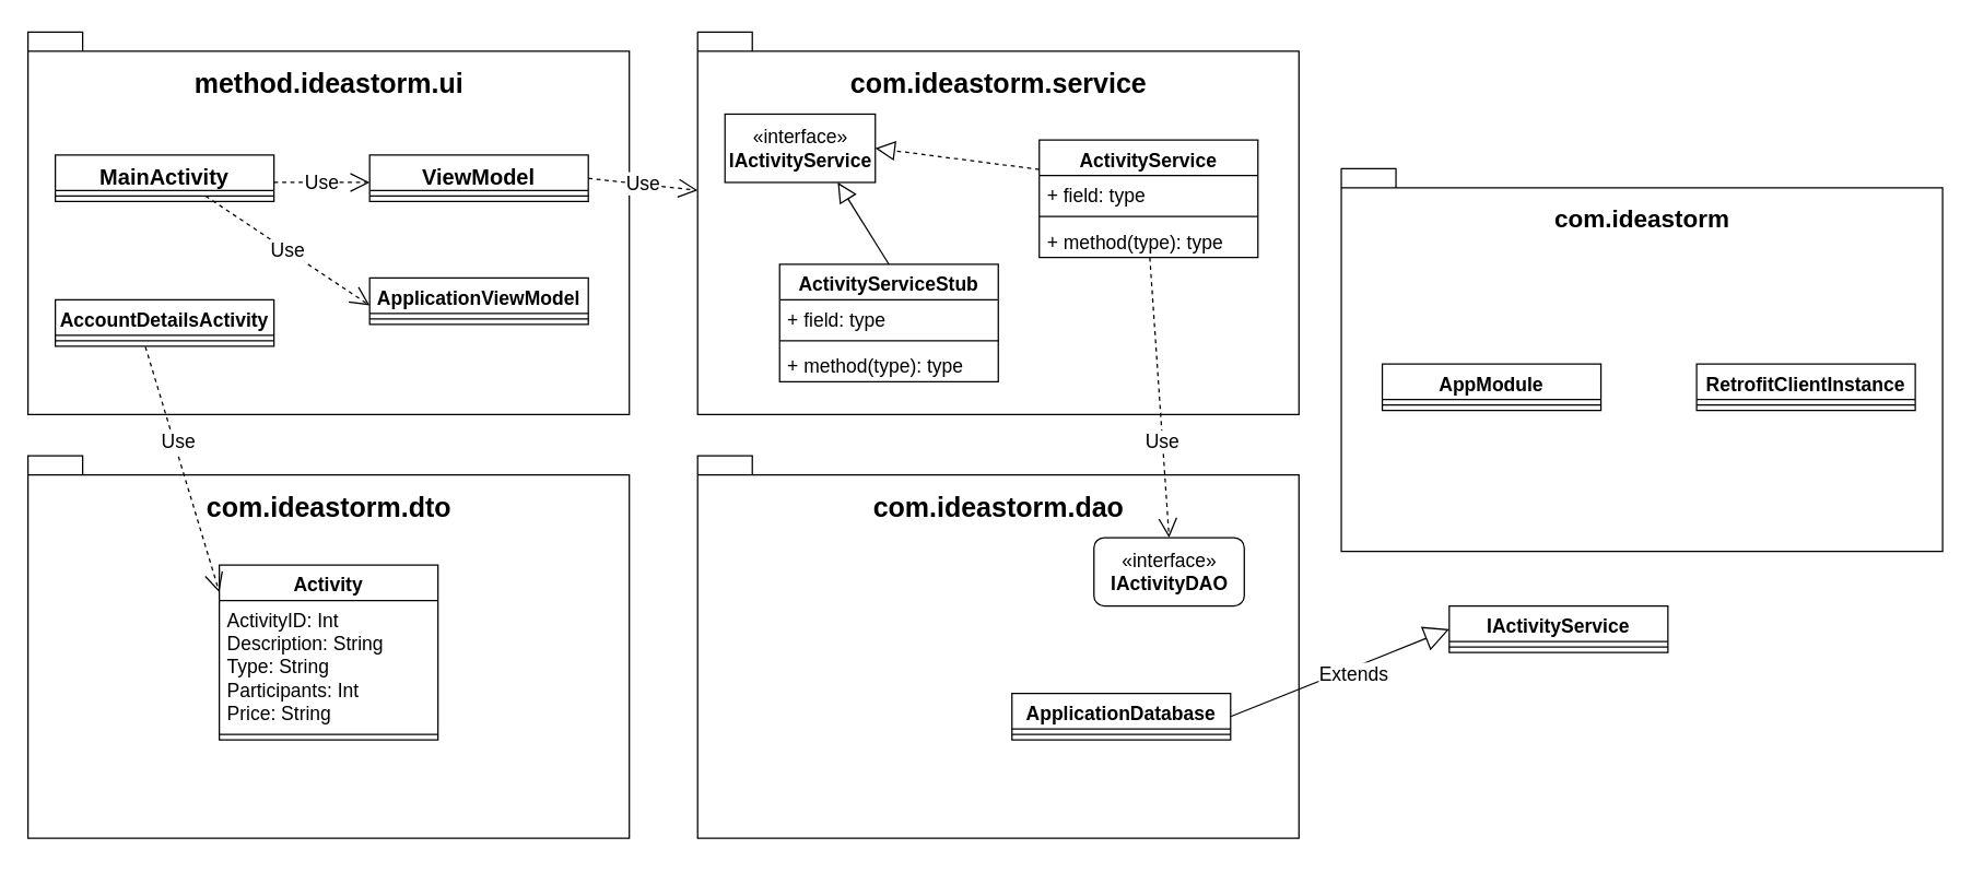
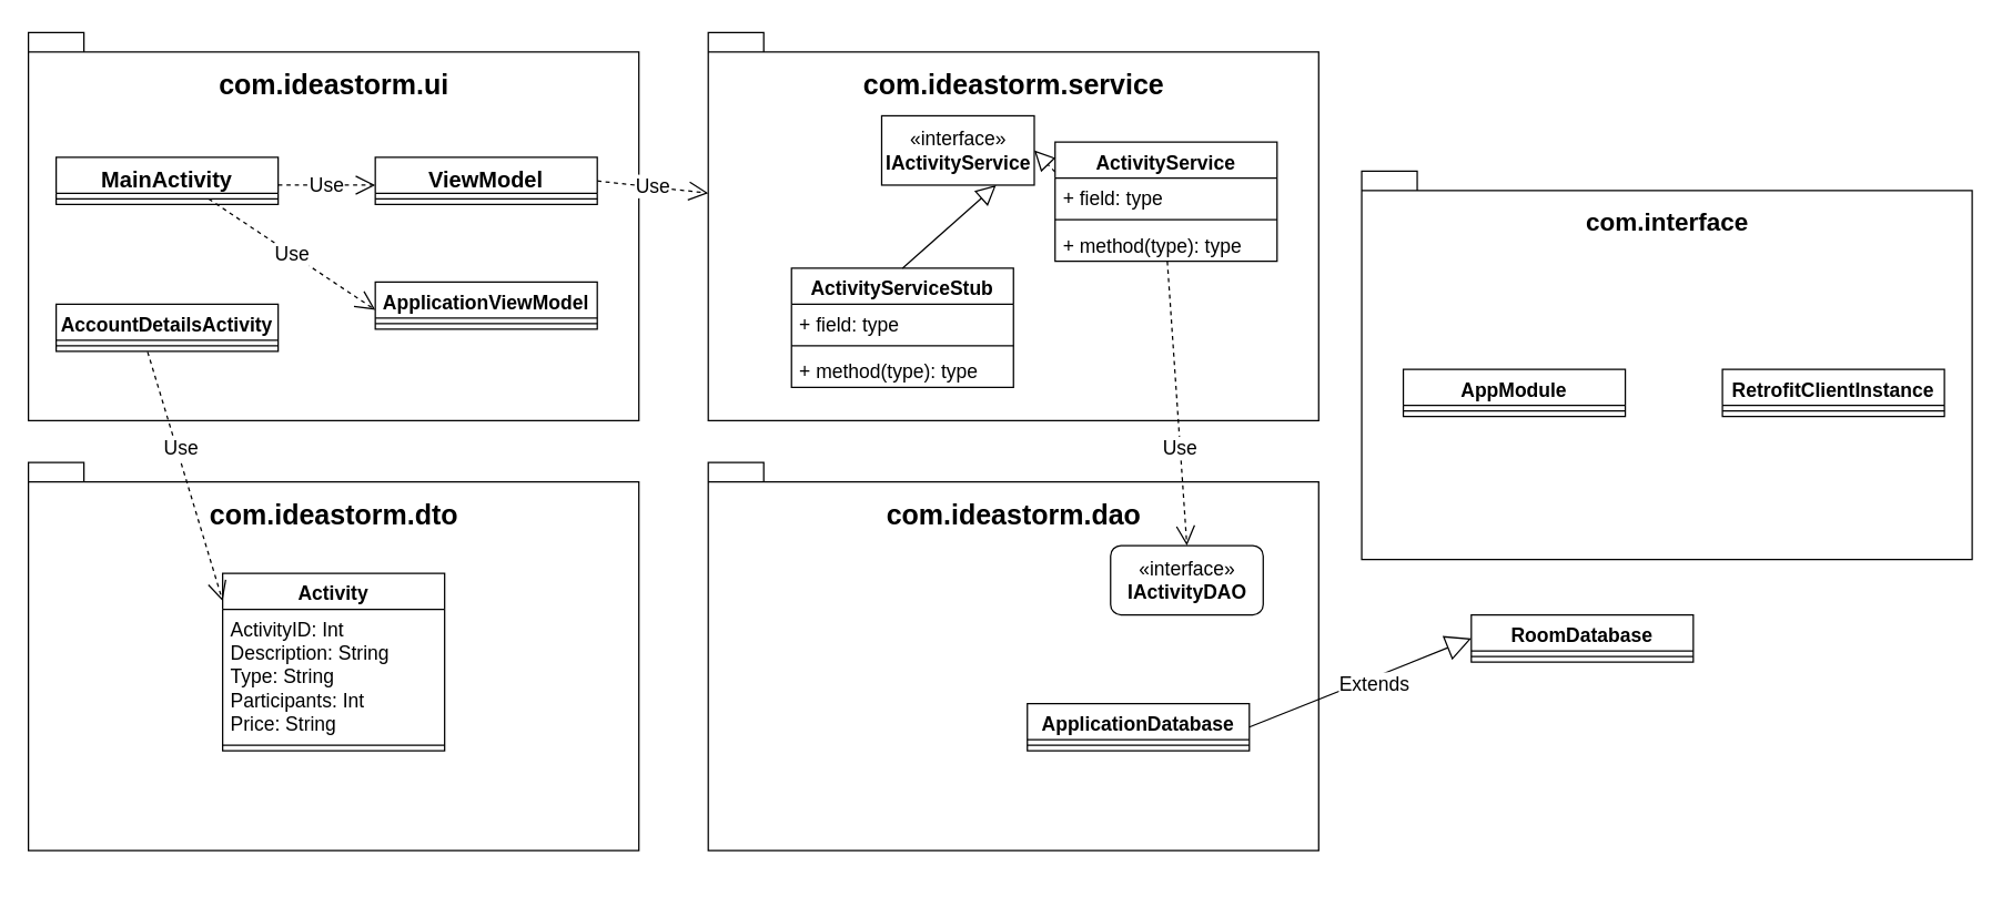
- <mxCell id="26" value="&lt;div&gt;«interface»&lt;b&gt;&lt;br&gt;&lt;/b&gt;&lt;/div&gt;&lt;div&gt;&lt;b&gt;IActivityService&lt;/b&gt;&lt;/div&gt;" style="html=1;fontSize=14;" vertex="1" parent="1"><mxGeometry x="530" y="80" width="110" height="50" as="geometry" /></mxCell>
+ <mxCell id="26" value="&lt;div&gt;«interface»&lt;b&gt;&lt;br&gt;&lt;/b&gt;&lt;/div&gt;&lt;div&gt;&lt;b&gt;IActivityService&lt;/b&gt;&lt;/div&gt;" style="html=1;fontSize=14;" vertex="1" parent="1"><mxGeometry x="635" y="80" width="110" height="50" as="geometry" /></mxCell>
- <mxCell id="7" value="&lt;div style=&quot;font-size: 20px;&quot;&gt;&lt;font style=&quot;font-size: 20px;&quot;&gt;&lt;br&gt;&lt;/font&gt;&lt;/div&gt;&lt;div style=&quot;font-size: 20px;&quot;&gt;&lt;font style=&quot;font-size: 20px;&quot;&gt;&lt;br&gt;&lt;/font&gt;&lt;/div&gt;&lt;div style=&quot;font-size: 20px;&quot;&gt;&lt;font style=&quot;font-size: 20px;&quot;&gt;method.ideastorm.ui&lt;/font&gt;&lt;/div&gt;&lt;div style=&quot;font-size: 20px;&quot;&gt;&lt;font style=&quot;font-size: 20px;&quot;&gt;&lt;br&gt;&lt;/font&gt;&lt;/div&gt;&lt;div style=&quot;font-size: 20px;&quot;&gt;&lt;font style=&quot;font-size: 20px;&quot;&gt;&lt;br&gt;&lt;/font&gt;&lt;/div&gt;&lt;div style=&quot;font-size: 20px;&quot;&gt;&lt;font style=&quot;font-size: 20px;&quot;&gt;&lt;br&gt;&lt;/font&gt;&lt;/div&gt;&lt;div style=&quot;font-size: 20px;&quot;&gt;&lt;font style=&quot;font-size: 20px;&quot;&gt;&lt;br&gt;&lt;/font&gt;&lt;/div&gt;&lt;div style=&quot;font-size: 20px;&quot;&gt;&lt;font style=&quot;font-size: 20px;&quot;&gt;&lt;br&gt;&lt;/font&gt;&lt;/div&gt;&lt;div style=&quot;font-size: 20px;&quot;&gt;&lt;font style=&quot;font-size: 20px;&quot;&gt;&lt;br&gt;&lt;/font&gt;&lt;/div&gt;&lt;div style=&quot;font-size: 20px;&quot;&gt;&lt;font style=&quot;font-size: 20px;&quot;&gt;&lt;br&gt;&lt;/font&gt;&lt;/div&gt;&lt;div style=&quot;font-size: 20px;&quot;&gt;&lt;font style=&quot;font-size: 20px;&quot;&gt;&lt;br&gt;&lt;/font&gt;&lt;/div&gt;&lt;div style=&quot;font-size: 20px;&quot;&gt;&lt;font style=&quot;font-size: 20px;&quot;&gt;&lt;br&gt;&lt;/font&gt;&lt;/div&gt;&lt;div style=&quot;font-size: 20px;&quot;&gt;&lt;font style=&quot;font-size: 20px;&quot;&gt;&lt;br&gt;&lt;/font&gt;&lt;/div&gt;&lt;div style=&quot;font-size: 20px;&quot;&gt;&lt;font style=&quot;font-size: 20px;&quot;&gt;&lt;br&gt;&lt;/font&gt;&lt;/div&gt;" style="shape=folder;fontStyle=1;spacingTop=10;tabWidth=40;tabHeight=14;tabPosition=left;html=1;fontSize=18;" vertex="1" parent="1"><mxGeometry x="20" y="20" width="440" height="280" as="geometry" /></mxCell>
+ <mxCell id="7" value="&lt;div style=&quot;font-size: 20px;&quot;&gt;&lt;font style=&quot;font-size: 20px;&quot;&gt;&lt;br&gt;&lt;/font&gt;&lt;/div&gt;&lt;div style=&quot;font-size: 20px;&quot;&gt;&lt;font style=&quot;font-size: 20px;&quot;&gt;&lt;br&gt;&lt;/font&gt;&lt;/div&gt;&lt;div style=&quot;font-size: 20px;&quot;&gt;&lt;font style=&quot;font-size: 20px;&quot;&gt;com.ideastorm.ui&lt;/font&gt;&lt;/div&gt;&lt;div style=&quot;font-size: 20px;&quot;&gt;&lt;font style=&quot;font-size: 20px;&quot;&gt;&lt;br&gt;&lt;/font&gt;&lt;/div&gt;&lt;div style=&quot;font-size: 20px;&quot;&gt;&lt;font style=&quot;font-size: 20px;&quot;&gt;&lt;br&gt;&lt;/font&gt;&lt;/div&gt;&lt;div style=&quot;font-size: 20px;&quot;&gt;&lt;font style=&quot;font-size: 20px;&quot;&gt;&lt;br&gt;&lt;/font&gt;&lt;/div&gt;&lt;div style=&quot;font-size: 20px;&quot;&gt;&lt;font style=&quot;font-size: 20px;&quot;&gt;&lt;br&gt;&lt;/font&gt;&lt;/div&gt;&lt;div style=&quot;font-size: 20px;&quot;&gt;&lt;font style=&quot;font-size: 20px;&quot;&gt;&lt;br&gt;&lt;/font&gt;&lt;/div&gt;&lt;div style=&quot;font-size: 20px;&quot;&gt;&lt;font style=&quot;font-size: 20px;&quot;&gt;&lt;br&gt;&lt;/font&gt;&lt;/div&gt;&lt;div style=&quot;font-size: 20px;&quot;&gt;&lt;font style=&quot;font-size: 20px;&quot;&gt;&lt;br&gt;&lt;/font&gt;&lt;/div&gt;&lt;div style=&quot;font-size: 20px;&quot;&gt;&lt;font style=&quot;font-size: 20px;&quot;&gt;&lt;br&gt;&lt;/font&gt;&lt;/div&gt;&lt;div style=&quot;font-size: 20px;&quot;&gt;&lt;font style=&quot;font-size: 20px;&quot;&gt;&lt;br&gt;&lt;/font&gt;&lt;/div&gt;&lt;div style=&quot;font-size: 20px;&quot;&gt;&lt;font style=&quot;font-size: 20px;&quot;&gt;&lt;br&gt;&lt;/font&gt;&lt;/div&gt;&lt;div style=&quot;font-size: 20px;&quot;&gt;&lt;font style=&quot;font-size: 20px;&quot;&gt;&lt;br&gt;&lt;/font&gt;&lt;/div&gt;" style="shape=folder;fontStyle=1;spacingTop=10;tabWidth=40;tabHeight=14;tabPosition=left;html=1;fontSize=18;" vertex="1" parent="1"><mxGeometry x="20" y="20" width="440" height="280" as="geometry" /></mxCell>
- <mxCell id="2" value="&lt;div&gt;&lt;br&gt;&lt;/div&gt;&lt;div&gt;com.ideastorm&lt;/div&gt;&lt;div&gt;&lt;br&gt;&lt;/div&gt;&lt;div&gt;&lt;br&gt;&lt;/div&gt;&lt;div&gt;&lt;br&gt;&lt;/div&gt;&lt;div&gt;&lt;br&gt;&lt;/div&gt;&lt;div&gt;&lt;br&gt;&lt;/div&gt;&lt;div&gt;&lt;br&gt;&lt;/div&gt;&lt;div&gt;&lt;br&gt;&lt;/div&gt;&lt;div&gt;&lt;br&gt;&lt;/div&gt;&lt;div&gt;&lt;br&gt;&lt;/div&gt;&lt;div&gt;&lt;br&gt;&lt;/div&gt;&lt;div&gt;&lt;br&gt;&lt;/div&gt;" style="shape=folder;fontStyle=1;spacingTop=10;tabWidth=40;tabHeight=14;tabPosition=left;html=1;fontSize=18;" vertex="1" parent="1"><mxGeometry x="981" y="120" width="440" height="280" as="geometry" /></mxCell>
+ <mxCell id="2" value="&lt;div&gt;&lt;br&gt;&lt;/div&gt;&lt;div&gt;com.interface&lt;/div&gt;&lt;div&gt;&lt;br&gt;&lt;/div&gt;&lt;div&gt;&lt;br&gt;&lt;/div&gt;&lt;div&gt;&lt;br&gt;&lt;/div&gt;&lt;div&gt;&lt;br&gt;&lt;/div&gt;&lt;div&gt;&lt;br&gt;&lt;/div&gt;&lt;div&gt;&lt;br&gt;&lt;/div&gt;&lt;div&gt;&lt;br&gt;&lt;/div&gt;&lt;div&gt;&lt;br&gt;&lt;/div&gt;&lt;div&gt;&lt;br&gt;&lt;/div&gt;&lt;div&gt;&lt;br&gt;&lt;/div&gt;&lt;div&gt;&lt;br&gt;&lt;/div&gt;" style="shape=folder;fontStyle=1;spacingTop=10;tabWidth=40;tabHeight=14;tabPosition=left;html=1;fontSize=18;" vertex="1" parent="1"><mxGeometry x="981" y="120" width="440" height="280" as="geometry" /></mxCell>
- <mxCell id="41" value="IActivityService" style="swimlane;fontStyle=1;align=center;verticalAlign=top;childLayout=stackLayout;horizontal=1;startSize=26;horizontalStack=0;resizeParent=1;resizeParentMax=0;resizeLast=0;collapsible=1;marginBottom=0;fontSize=14;" vertex="1" parent="1"><mxGeometry x="1060" y="440" width="160" height="34" as="geometry" /></mxCell>
+ <mxCell id="41" value="RoomDatabase" style="swimlane;fontStyle=1;align=center;verticalAlign=top;childLayout=stackLayout;horizontal=1;startSize=26;horizontalStack=0;resizeParent=1;resizeParentMax=0;resizeLast=0;collapsible=1;marginBottom=0;fontSize=14;" vertex="1" parent="1"><mxGeometry x="1060" y="440" width="160" height="34" as="geometry" /></mxCell>
